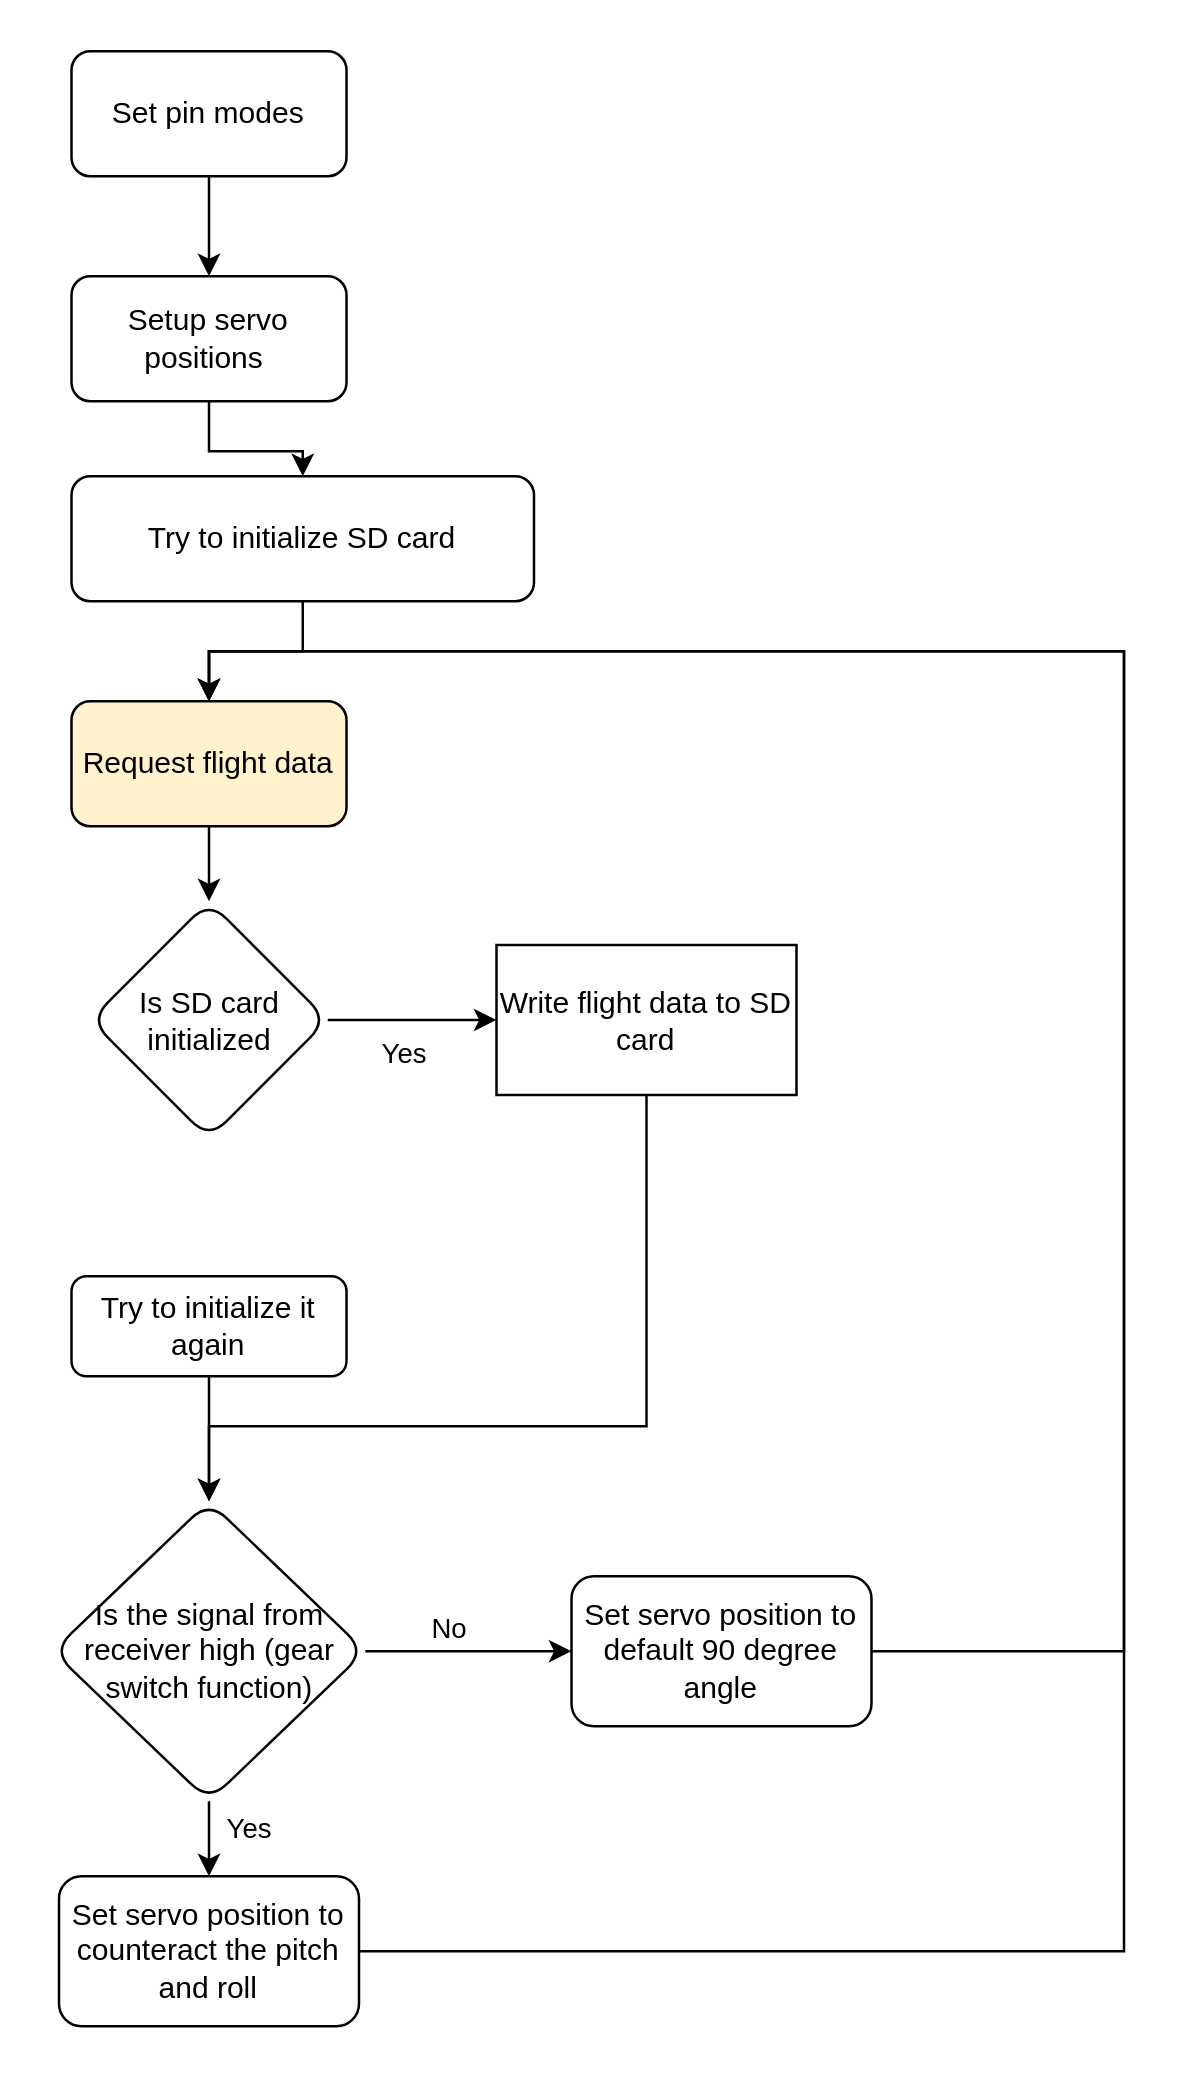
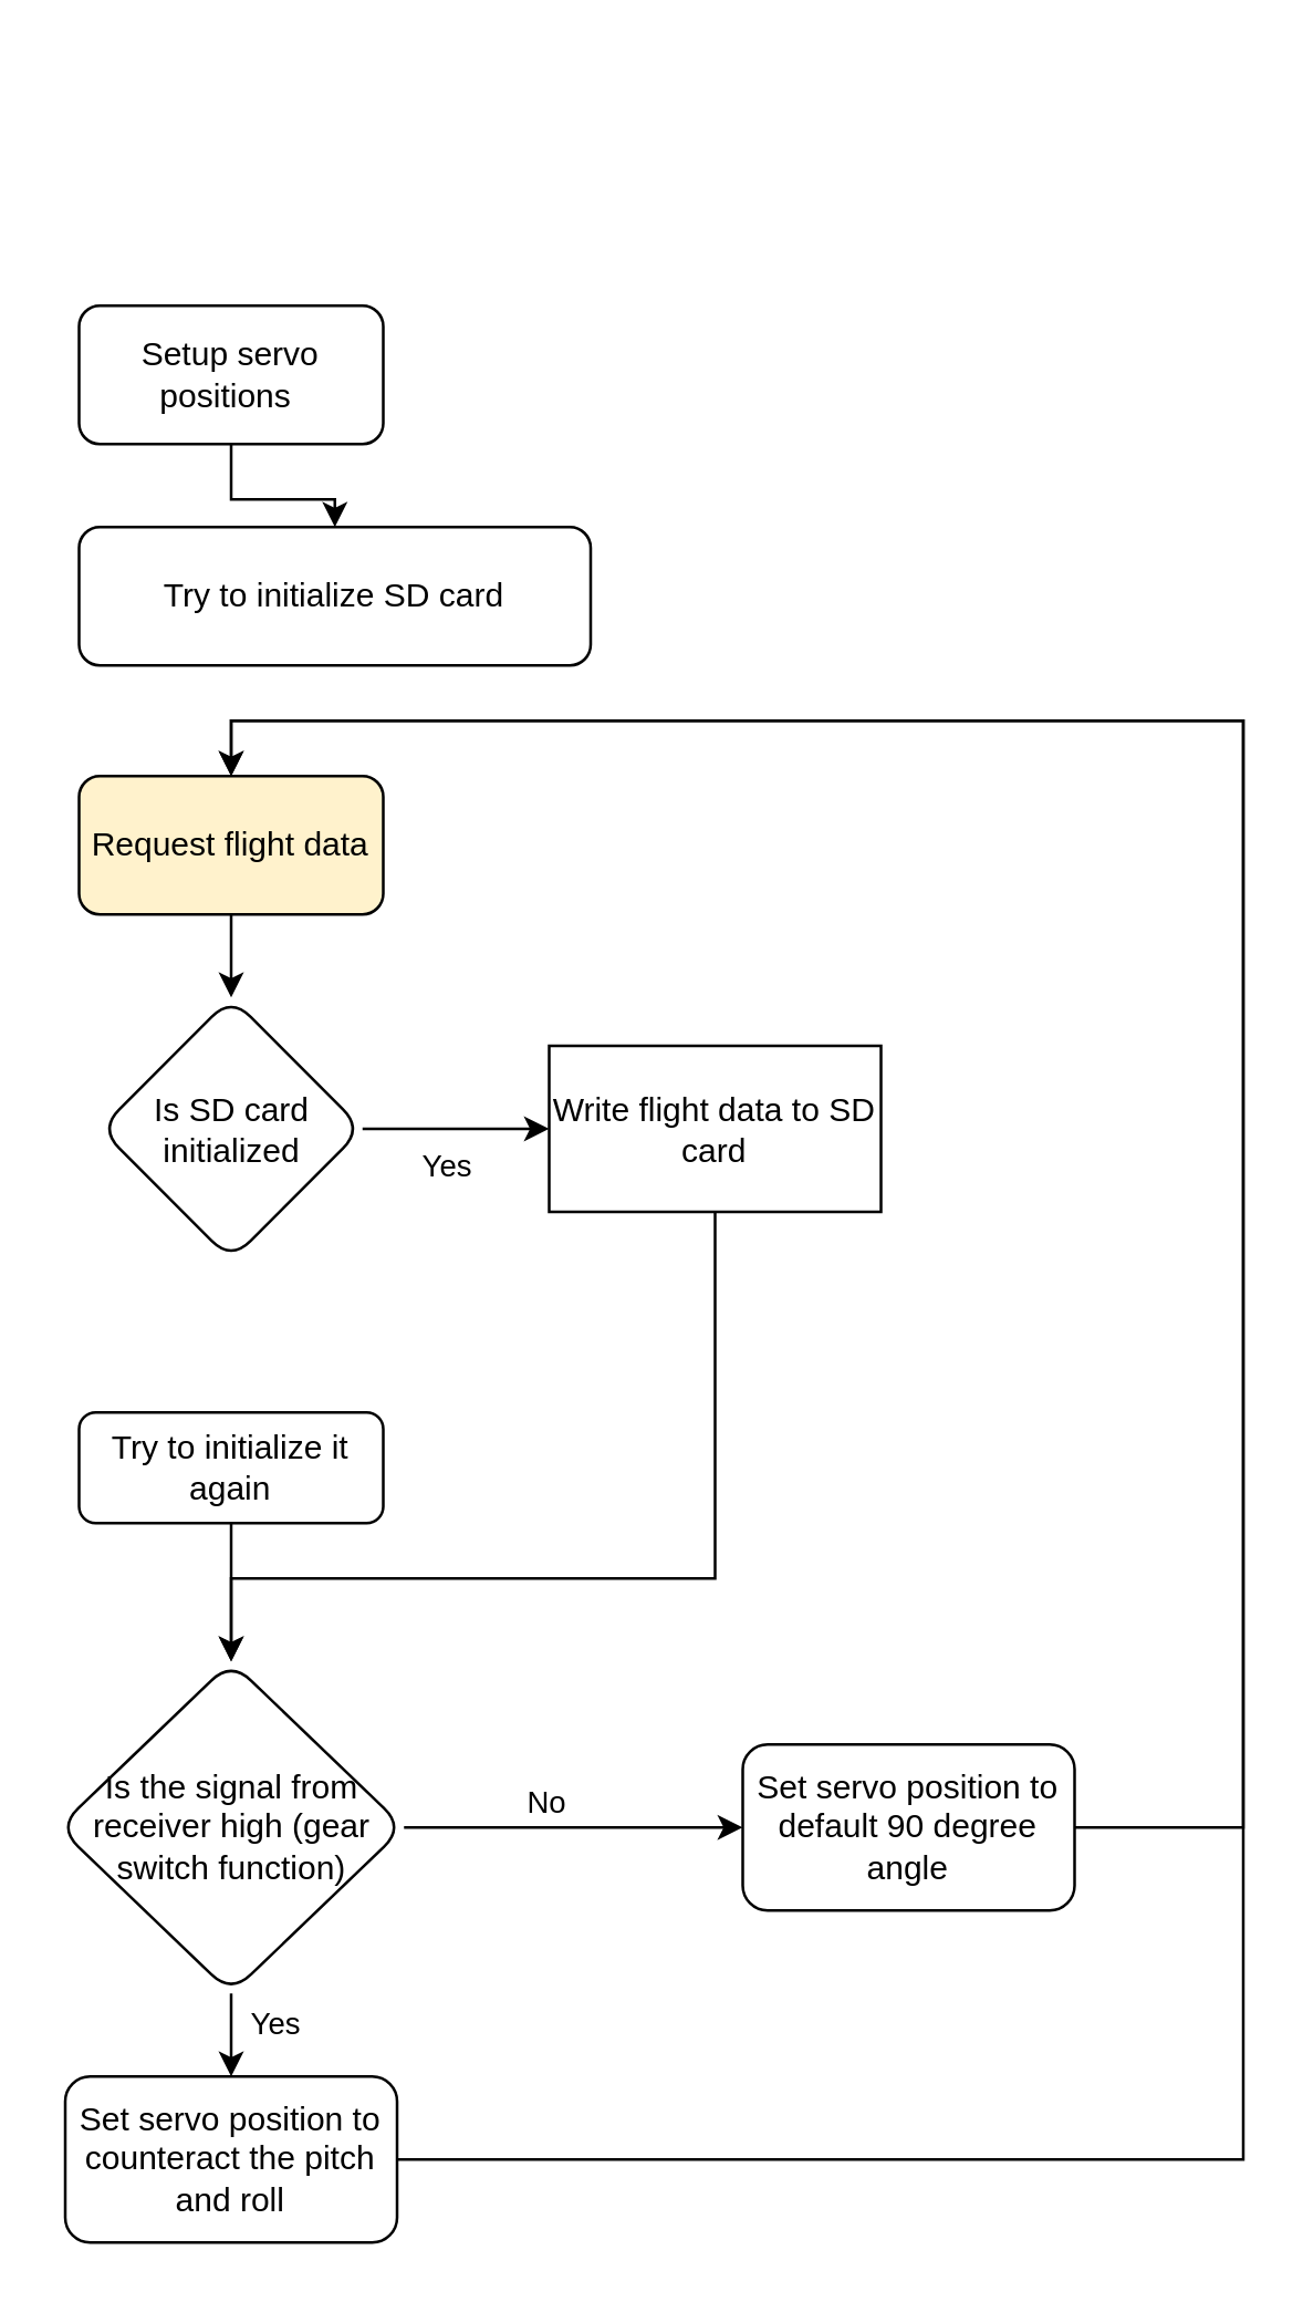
- <mxCell id="7" value="Set pin modes" style="whiteSpace=wrap;html=1;rounded=1;glass=0;strokeWidth=1;shadow=0;" vertex="1" parent="1"><mxGeometry x="28" y="20" width="110" height="50" as="geometry" /></mxCell>
- <mxCell id="6" value="" style="edgeStyle=orthogonalEdgeStyle;rounded=0;orthogonalLoop=1;jettySize=auto;html=1;" edge="1" parent="1" source="7" target="3"><mxGeometry relative="1" as="geometry" /></mxCell>
- <mxCell id="4" value="" style="edgeStyle=orthogonalEdgeStyle;rounded=0;orthogonalLoop=1;jettySize=auto;html=1;" edge="1" parent="1" source="5" target="9"><mxGeometry relative="1" as="geometry" /></mxCell>
- <mxCell id="25" value="Set servo position to default 90 degree angle" style="whiteSpace=wrap;html=1;rounded=1;glass=0;strokeWidth=1;shadow=0;" vertex="1" parent="1"><mxGeometry x="228" y="630" width="120" height="60" as="geometry" /></mxCell>
+ <mxCell id="25" value="Set servo position to default 90 degree angle" style="whiteSpace=wrap;html=1;rounded=1;glass=0;strokeWidth=1;shadow=0;" vertex="1" parent="1"><mxGeometry x="268" y="630" width="120" height="60" as="geometry" /></mxCell>
